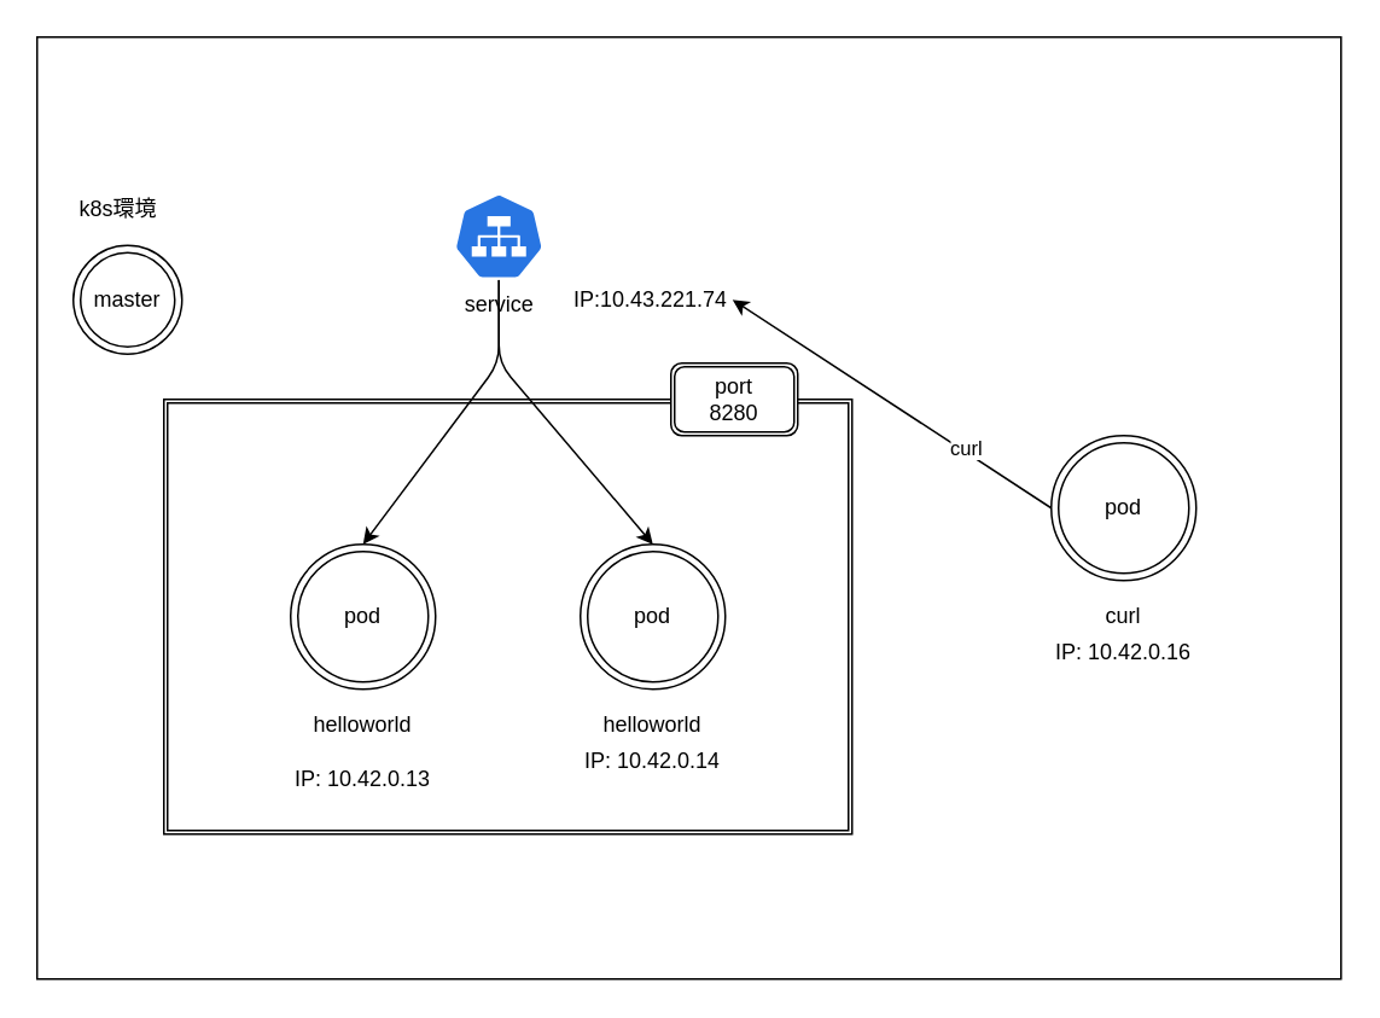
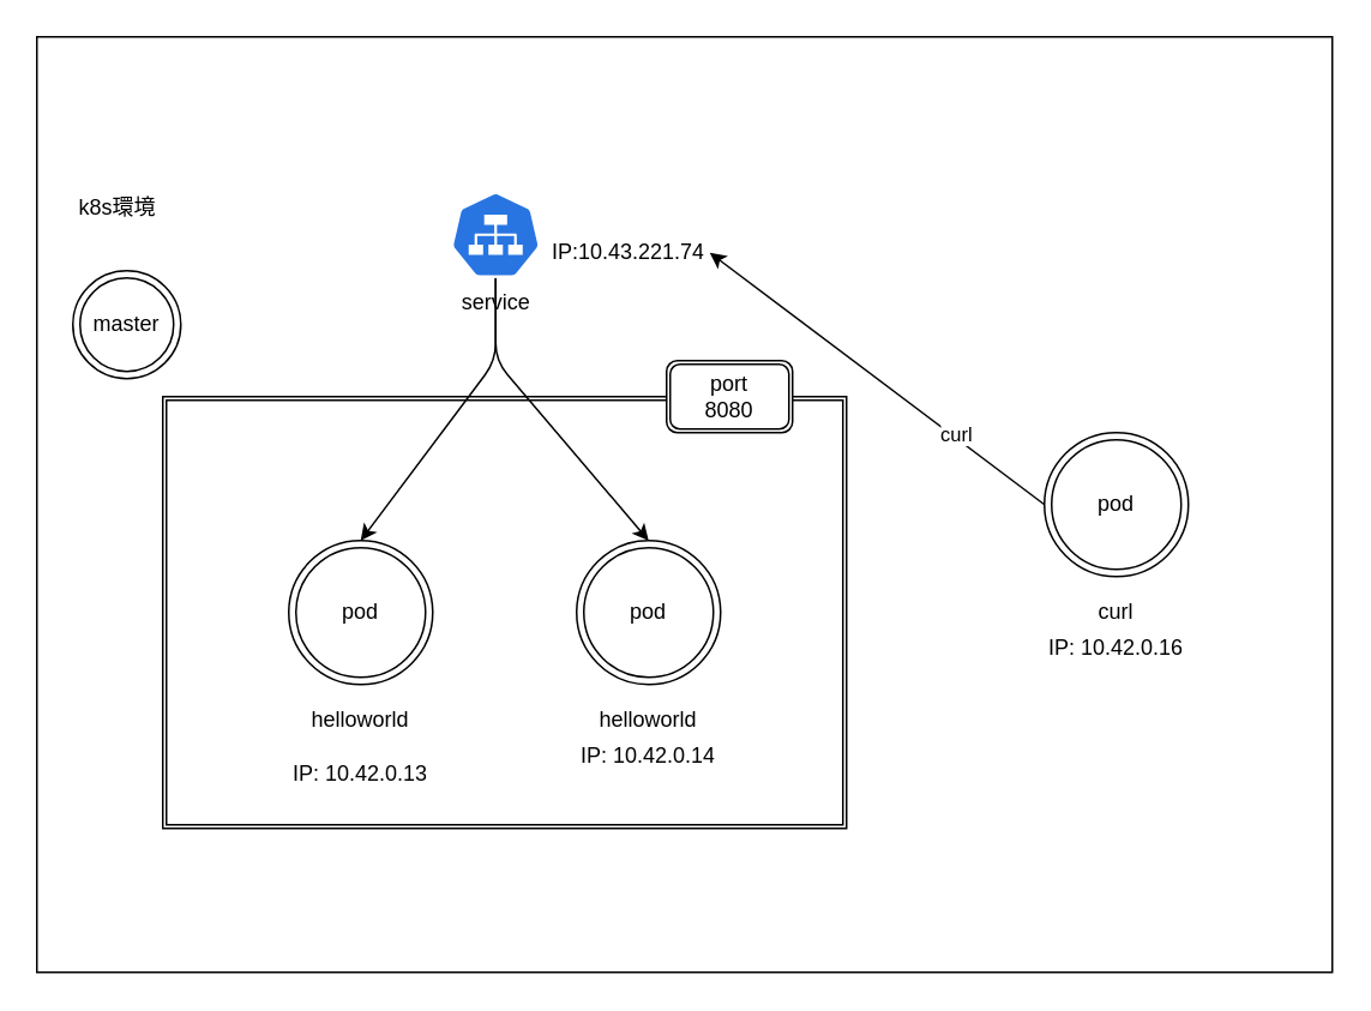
- <mxCell id="10" value="master" style="ellipse;shape=doubleEllipse;whiteSpace=wrap;html=1;aspect=fixed;" parent="1" vertex="1"><mxGeometry x="40" y="135" width="60" height="60" as="geometry" /></mxCell>
+ <mxCell id="10" value="master" style="ellipse;shape=doubleEllipse;whiteSpace=wrap;html=1;aspect=fixed;" parent="1" vertex="1"><mxGeometry x="40" y="150" width="60" height="60" as="geometry" /></mxCell>
- <mxCell id="16" value="IP:10.43.221.74" style="text;html=1;strokeColor=none;fillColor=none;align=center;verticalAlign=middle;whiteSpace=wrap;overflow=hidden;" parent="1" vertex="1"><mxGeometry x="314" y="155" width="90" height="20" as="geometry" /></mxCell>
+ <mxCell id="16" value="IP:10.43.221.74" style="text;html=1;strokeColor=none;fillColor=none;align=center;verticalAlign=middle;whiteSpace=wrap;overflow=hidden;" parent="1" vertex="1"><mxGeometry x="304" y="130" width="90" height="20" as="geometry" /></mxCell>
- <mxCell id="8" value="port&lt;br&gt;8280" style="shape=ext;double=1;rounded=1;whiteSpace=wrap;html=1;" parent="1" vertex="1"><mxGeometry x="370" y="200" width="70" height="40" as="geometry" /></mxCell>
+ <mxCell id="8" value="port&lt;br&gt;8080" style="shape=ext;double=1;rounded=1;whiteSpace=wrap;html=1;" parent="1" vertex="1"><mxGeometry x="370" y="200" width="70" height="40" as="geometry" /></mxCell>
